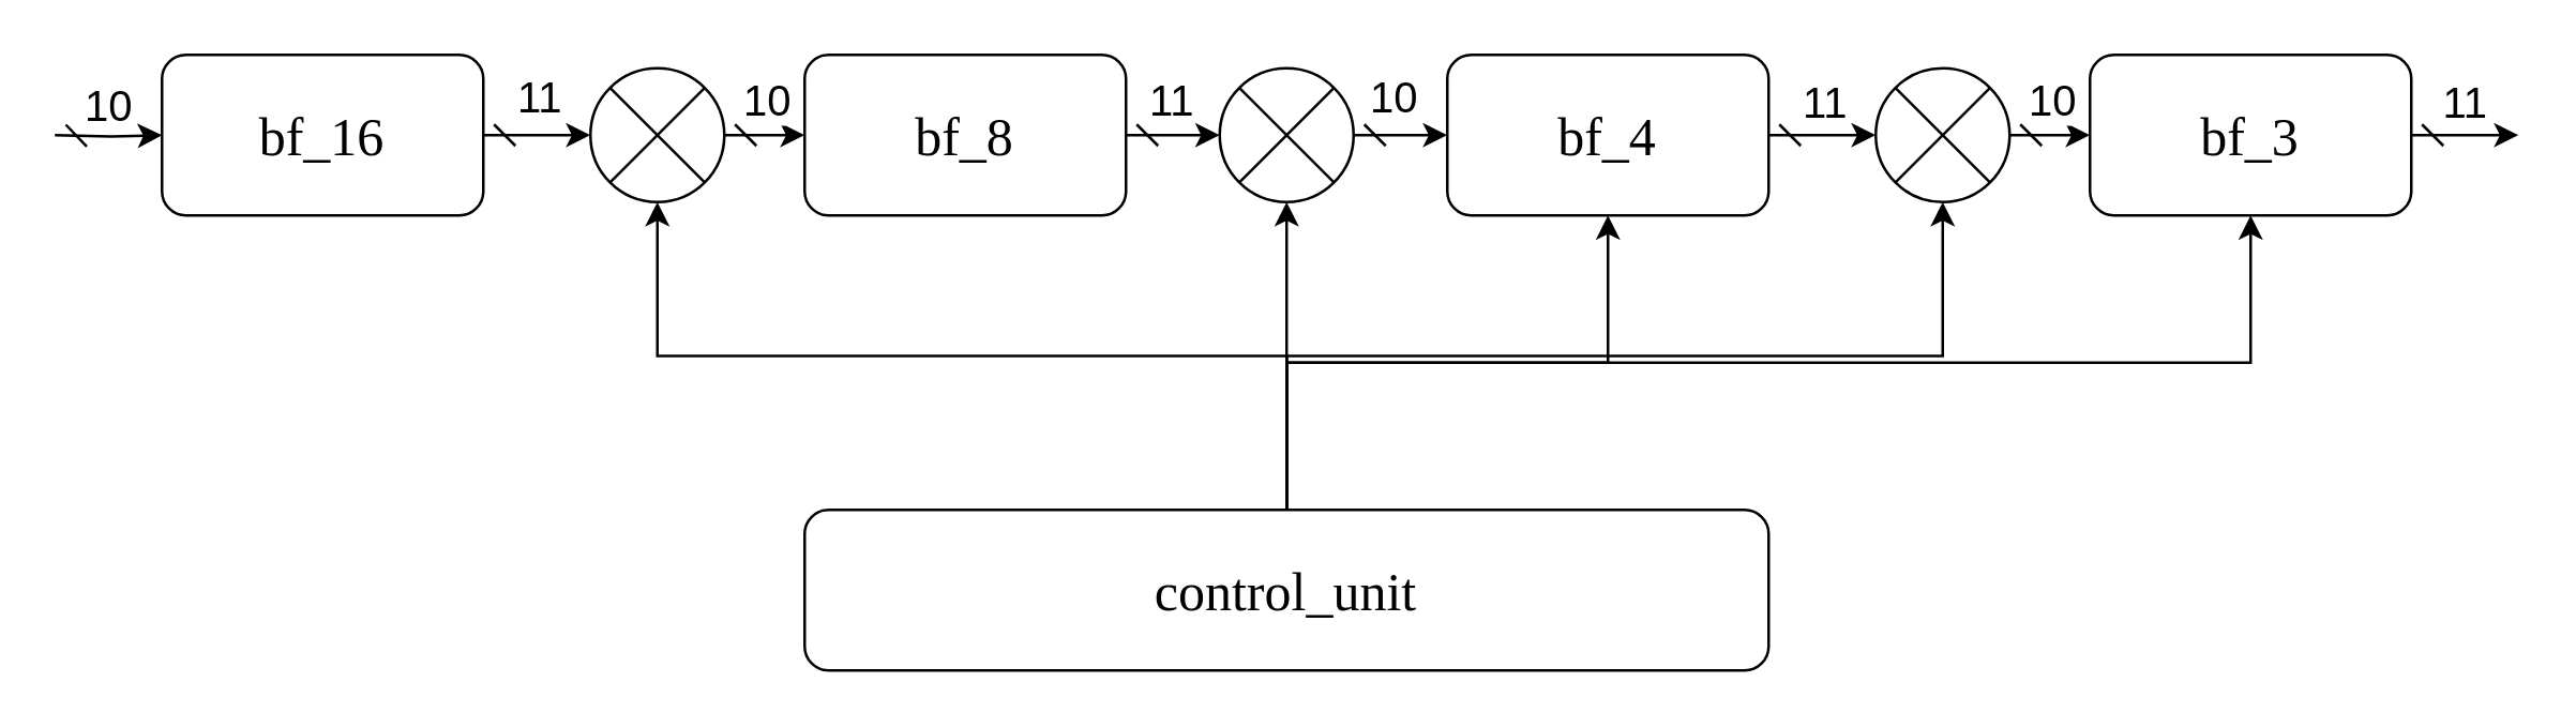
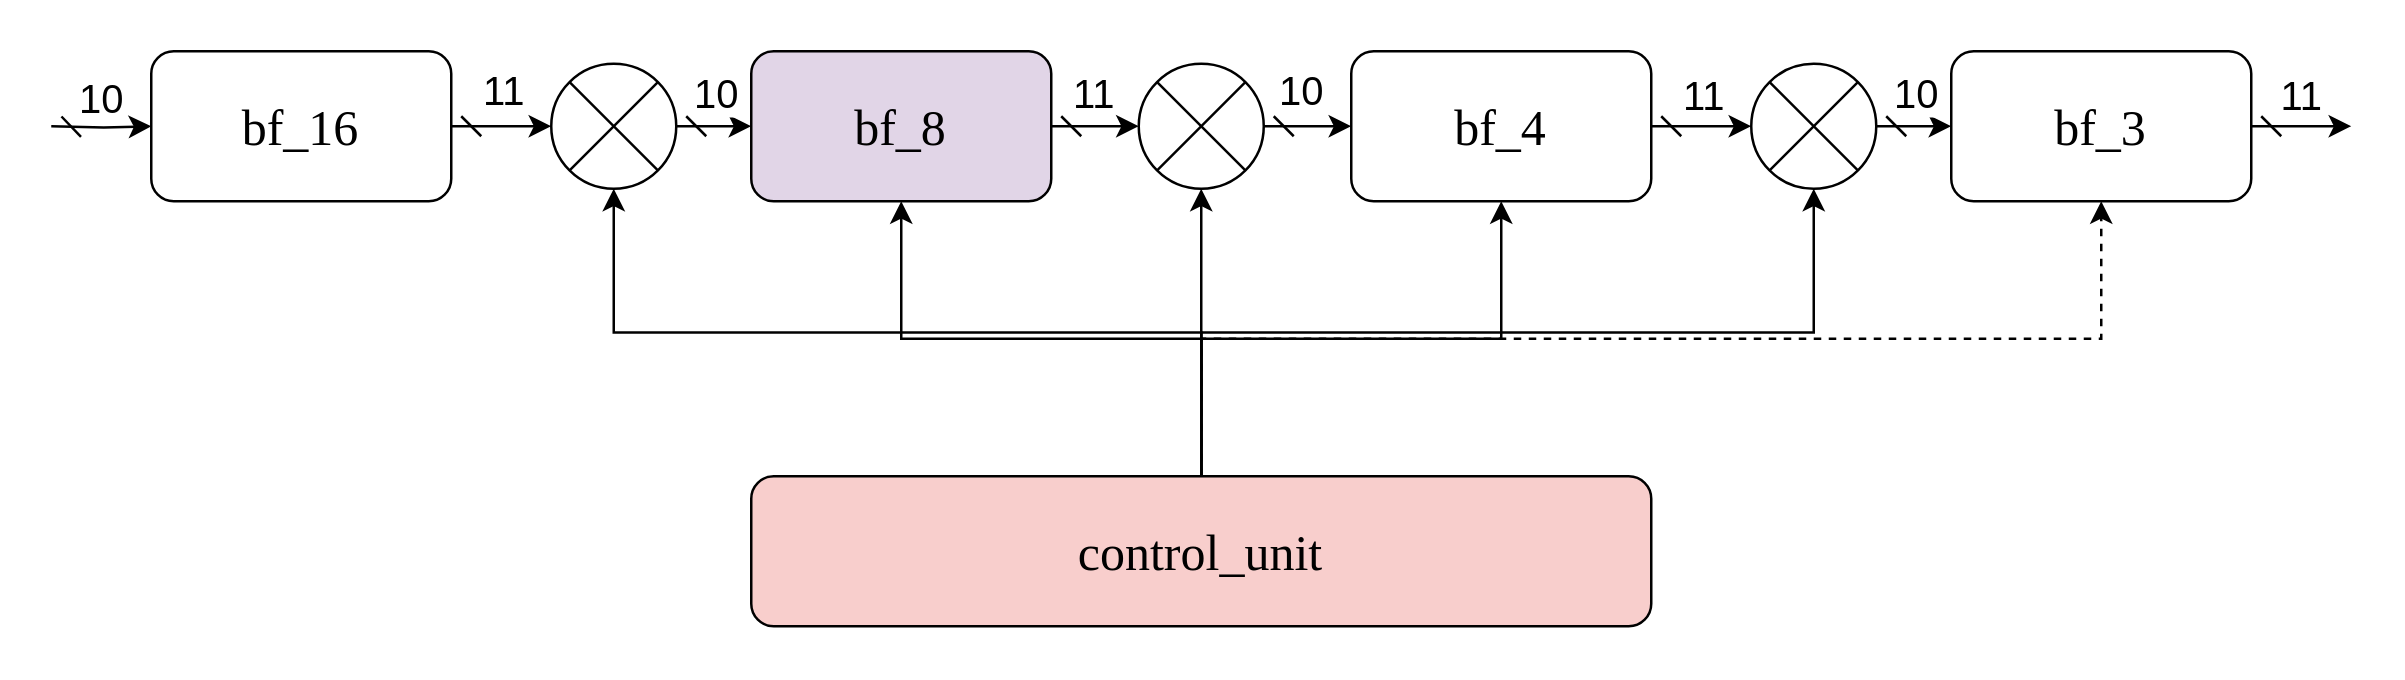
- <mxCell id="4" value="&lt;font style=&quot;font-size: 20px;&quot; face=&quot;Times New Roman&quot;&gt;bf_8&lt;/font&gt;" style="rounded=1;whiteSpace=wrap;html=1;" vertex="1" parent="1"><mxGeometry x="300" y="20" width="120" height="60" as="geometry" /></mxCell>
+ <mxCell id="4" value="&lt;font style=&quot;font-size: 20px;&quot; face=&quot;Times New Roman&quot;&gt;bf_8&lt;/font&gt;" style="rounded=1;whiteSpace=wrap;html=1;fillColor=#e1d5e7;" vertex="1" parent="1"><mxGeometry x="300" y="20" width="120" height="60" as="geometry" /></mxCell>
+ <mxCell id="16" style="edgeStyle=orthogonalEdgeStyle;rounded=0;orthogonalLoop=1;jettySize=auto;html=1;exitX=0.5;exitY=0;exitDx=0;exitDy=0;entryX=0.5;entryY=1;entryDx=0;entryDy=0;" edge="1" parent="1" source="22" target="4"><mxGeometry relative="1" as="geometry" /></mxCell>
- <mxCell id="18" style="edgeStyle=orthogonalEdgeStyle;rounded=0;orthogonalLoop=1;jettySize=auto;html=1;exitX=0.5;exitY=0;exitDx=0;exitDy=0;entryX=0.5;entryY=1;entryDx=0;entryDy=0;" edge="1" parent="1" source="22" target="10"><mxGeometry relative="1" as="geometry" /></mxCell>
+ <mxCell id="18" style="edgeStyle=orthogonalEdgeStyle;rounded=0;orthogonalLoop=1;jettySize=auto;html=1;exitX=0.5;exitY=0;exitDx=0;exitDy=0;entryX=0.5;entryY=1;entryDx=0;entryDy=0;dashed=1;" edge="1" parent="1" source="22" target="10"><mxGeometry relative="1" as="geometry" /></mxCell>
- <mxCell id="22" value="&lt;font style=&quot;font-size: 20px;&quot; face=&quot;Times New Roman&quot;&gt;control_unit&lt;/font&gt;" style="rounded=1;whiteSpace=wrap;html=1;" vertex="1" parent="1"><mxGeometry x="300" y="190" width="360" height="60" as="geometry" /></mxCell>
+ <mxCell id="22" value="&lt;font style=&quot;font-size: 20px;&quot; face=&quot;Times New Roman&quot;&gt;control_unit&lt;/font&gt;" style="rounded=1;whiteSpace=wrap;html=1;fillColor=#f8cecc;" vertex="1" parent="1"><mxGeometry x="300" y="190" width="360" height="60" as="geometry" /></mxCell>
